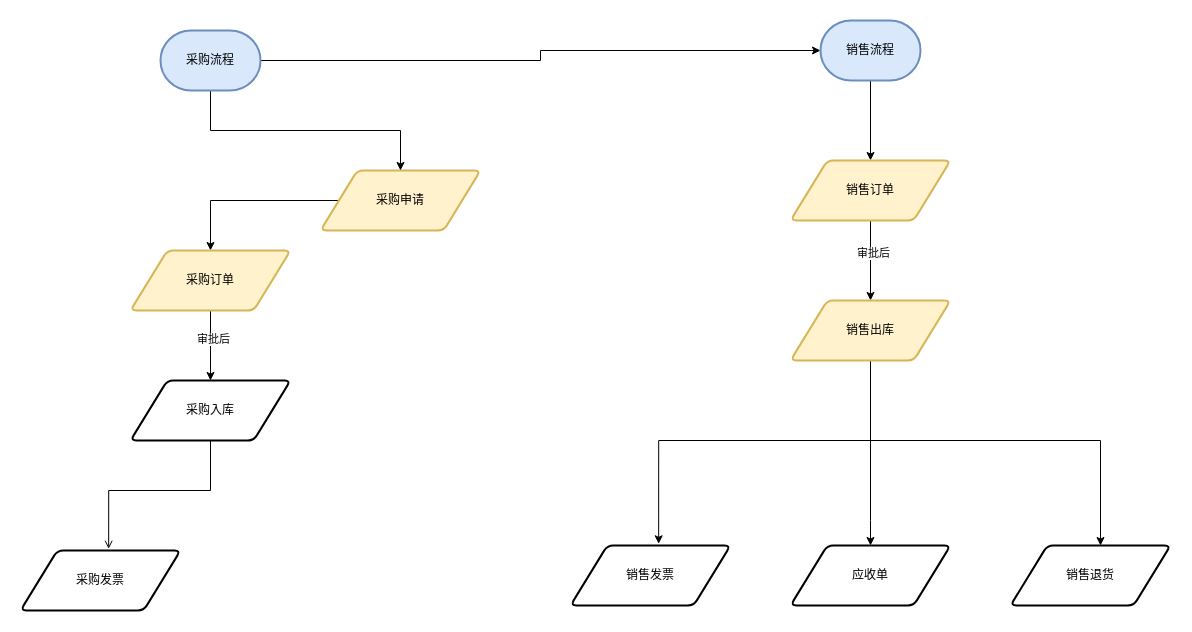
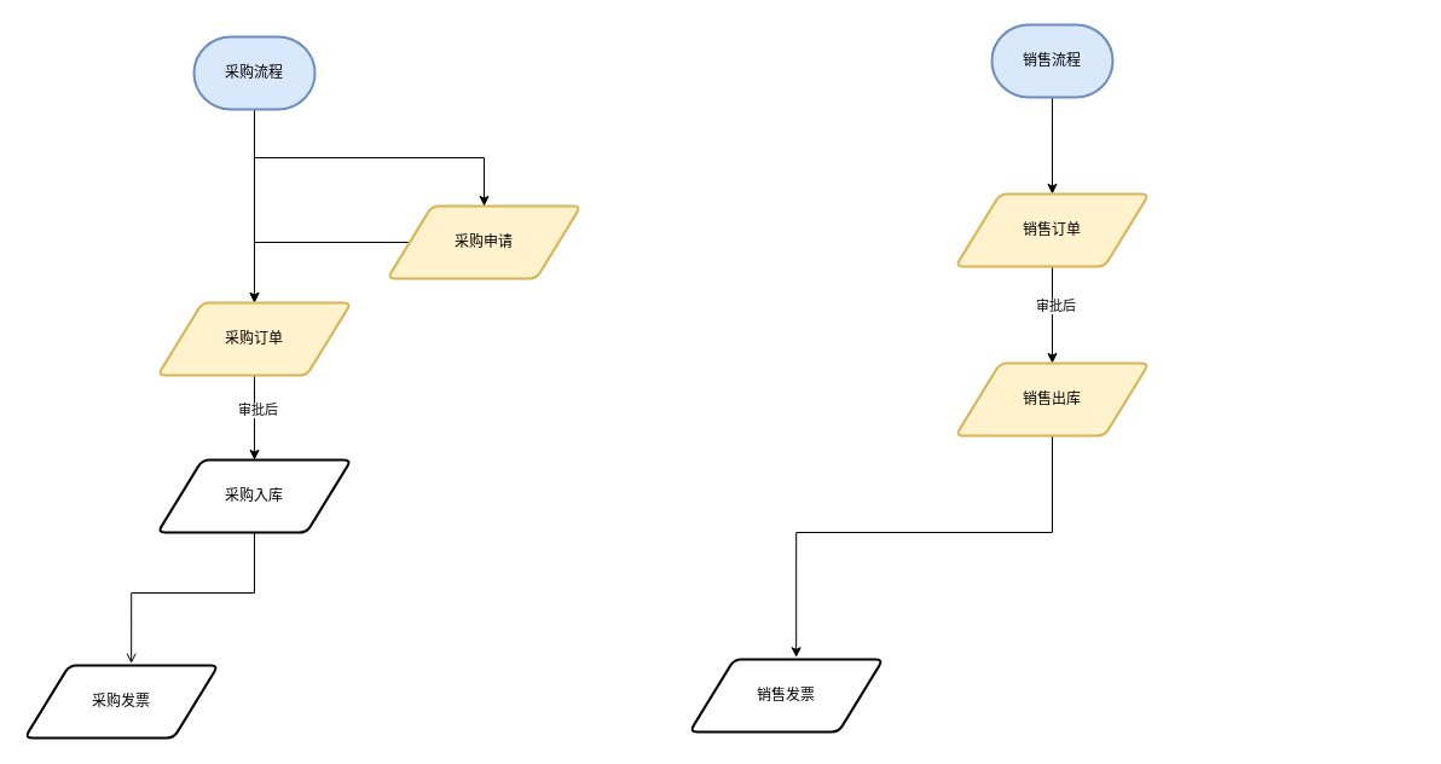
- <mxCell id="5" style="edgeStyle=orthogonalEdgeStyle;rounded=0;orthogonalLoop=1;jettySize=auto;html=1;" edge="1" parent="1" source="6" target="14"><mxGeometry relative="1" as="geometry" /></mxCell>
+ <mxCell id="5" style="edgeStyle=orthogonalEdgeStyle;rounded=0;orthogonalLoop=1;jettySize=auto;html=1;entryX=0.5;entryY=0;entryDx=0;entryDy=0;" edge="1" parent="1" source="6" target="9"><mxGeometry relative="1" as="geometry" /></mxCell>
- <mxCell id="20" style="edgeStyle=orthogonalEdgeStyle;rounded=0;orthogonalLoop=1;jettySize=auto;html=1;" edge="1" parent="1" source="21" target="24"><mxGeometry relative="1" as="geometry"><mxPoint x="1230" y="510" as="targetPoint" /><Array as="points"><mxPoint x="870" y="440" /><mxPoint x="1100" y="440" /></Array></mxGeometry></mxCell>
- <mxCell id="18" style="edgeStyle=orthogonalEdgeStyle;rounded=0;orthogonalLoop=1;jettySize=auto;html=1;entryX=0.5;entryY=0;entryDx=0;entryDy=0;" edge="1" parent="1" source="21" target="23"><mxGeometry x="0.312" y="40" relative="1" as="geometry"><mxPoint x="880" y="530" as="targetPoint" /><Array as="points"><mxPoint x="870" y="520" /></Array><mxPoint x="-1" as="offset" /></mxGeometry></mxCell>
- <mxCell id="23" value="应收单" style="shape=parallelogram;html=1;strokeWidth=2;perimeter=parallelogramPerimeter;whiteSpace=wrap;rounded=1;arcSize=12;size=0.23;" vertex="1" parent="1"><mxGeometry x="790" y="545" width="160" height="60" as="geometry" /></mxCell>
- <mxCell id="24" value="销售退货" style="shape=parallelogram;html=1;strokeWidth=2;perimeter=parallelogramPerimeter;whiteSpace=wrap;rounded=1;arcSize=12;size=0.23;" vertex="1" parent="1"><mxGeometry x="1010" y="545" width="160" height="60" as="geometry" /></mxCell>
